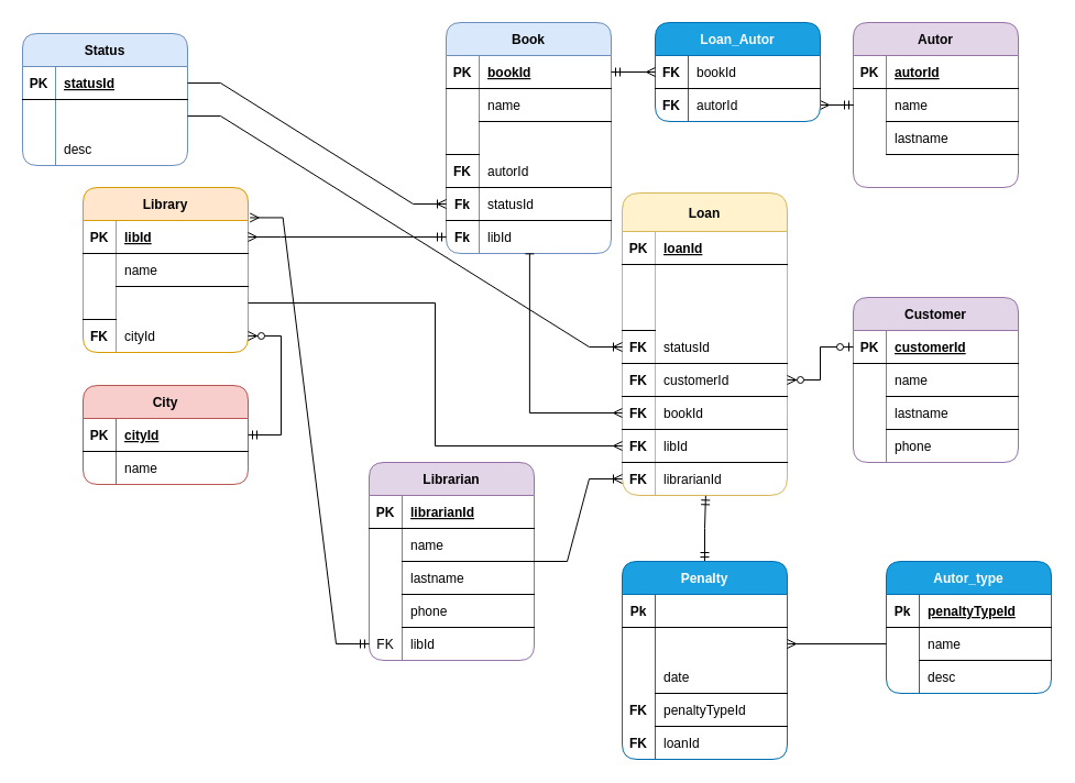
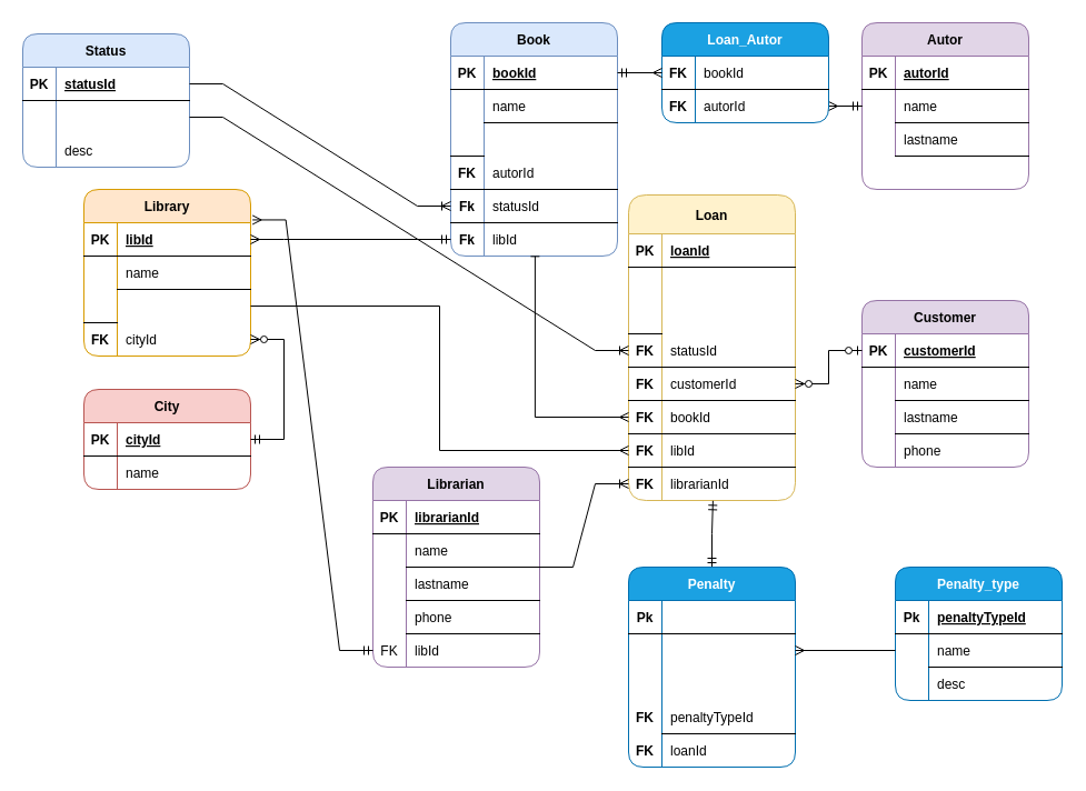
- <mxCell id="145" value="Autor_type" style="shape=table;startSize=30;container=1;collapsible=1;childLayout=tableLayout;fixedRows=1;rowLines=0;fontStyle=1;align=center;resizeLast=1;fillColor=#1ba1e2;strokeColor=#006EAF;rounded=1;fontColor=#ffffff;" vertex="1" parent="1"><mxGeometry x="805" y="510" width="150" height="120" as="geometry" /></mxCell>
+ <mxCell id="145" value="Penalty_type" style="shape=table;startSize=30;container=1;collapsible=1;childLayout=tableLayout;fixedRows=1;rowLines=0;fontStyle=1;align=center;resizeLast=1;fillColor=#1ba1e2;strokeColor=#006EAF;rounded=1;fontColor=#ffffff;" vertex="1" parent="1"><mxGeometry x="805" y="510" width="150" height="120" as="geometry" /></mxCell>
- <mxCell id="137" value="date" style="shape=partialRectangle;overflow=hidden;connectable=0;fillColor=none;top=0;left=0;bottom=1;right=0;align=left;spacingLeft=6;" vertex="1" parent="135"><mxGeometry x="30" width="120" height="30" as="geometry"><mxRectangle width="120" height="30" as="alternateBounds" /></mxGeometry></mxCell>
